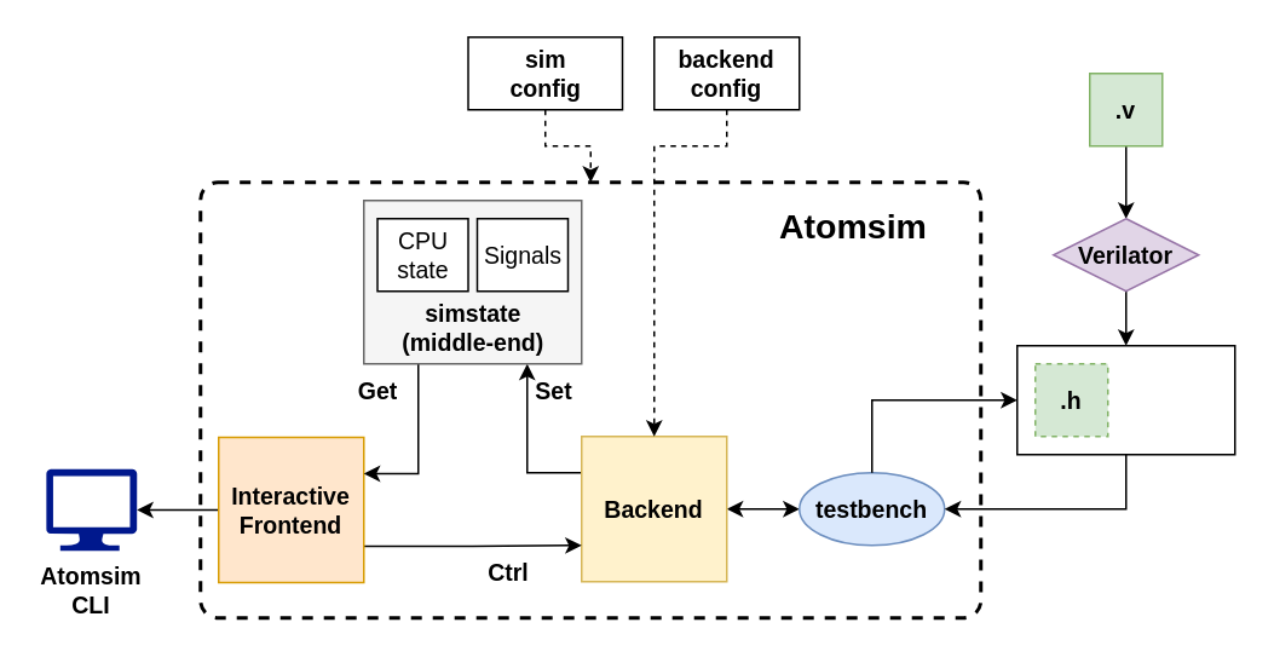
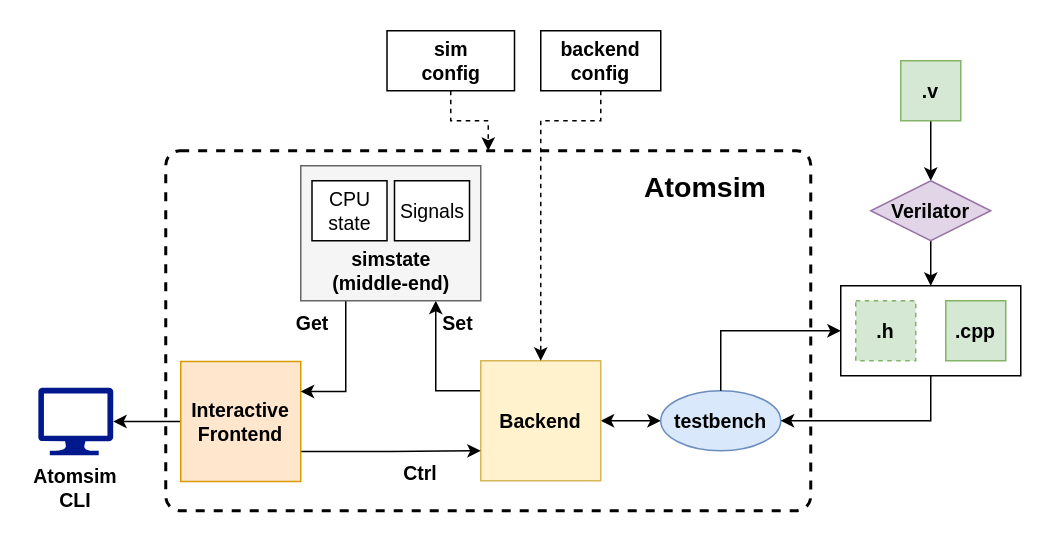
+ <mxCell id="6" value=".cpp" style="rounded=0;whiteSpace=wrap;html=1;fillColor=#d5e8d4;strokeColor=#82b366;fontSize=13;fontStyle=1" vertex="1" parent="1"><mxGeometry x="630" y="200" width="40" height="40" as="geometry" /></mxCell>
